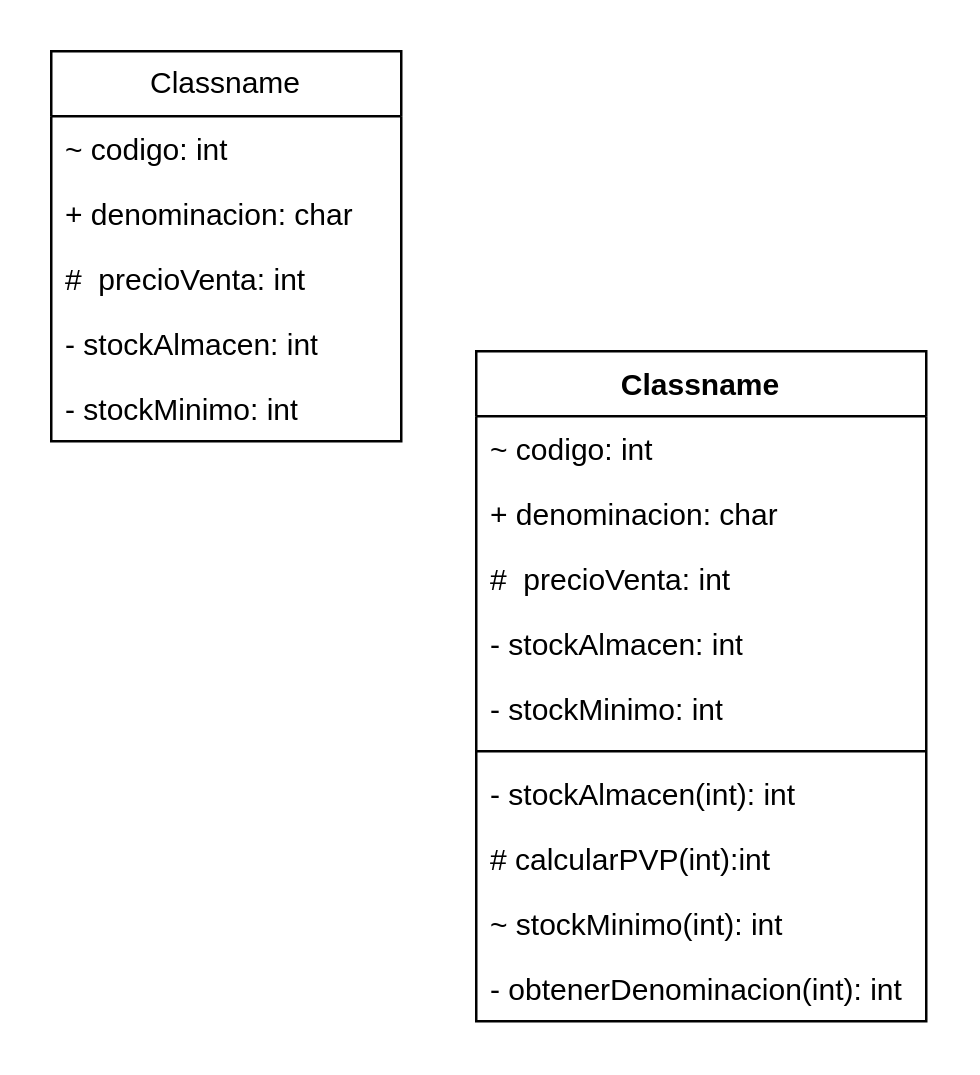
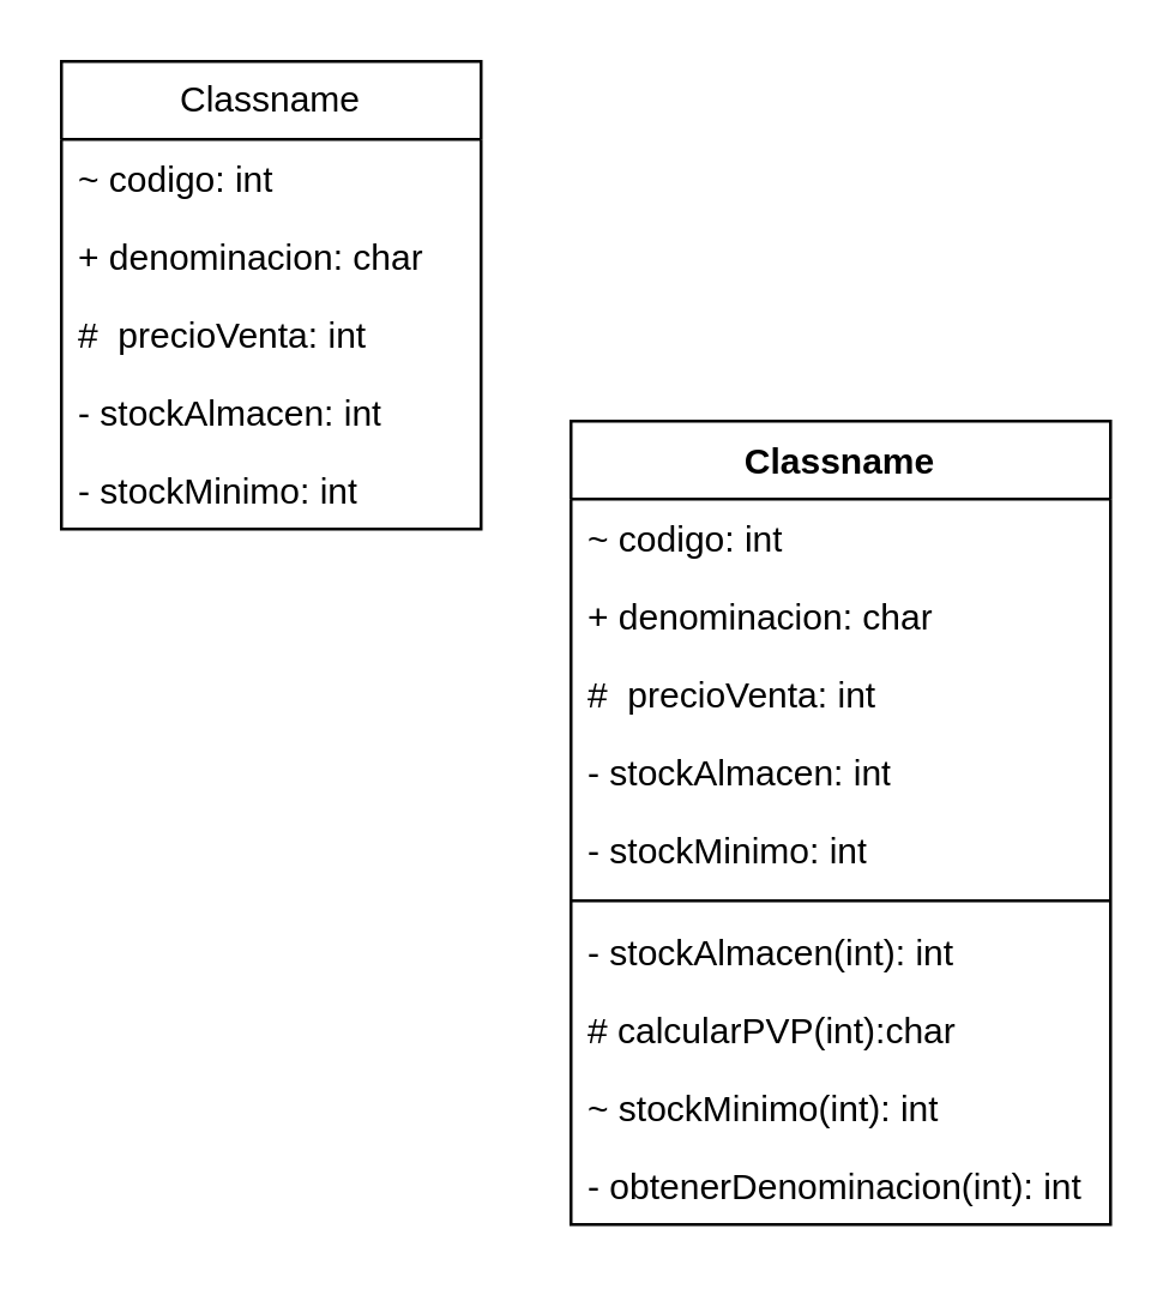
- <mxCell id="16" value="# calcularPVP(int):int" style="text;strokeColor=none;fillColor=none;align=left;verticalAlign=top;spacingLeft=4;spacingRight=4;overflow=hidden;rotatable=0;points=[[0,0.5],[1,0.5]];portConstraint=eastwest;whiteSpace=wrap;html=1;" vertex="1" parent="8"><mxGeometry y="190" width="180" height="26" as="geometry" /></mxCell>
+ <mxCell id="16" value="# calcularPVP(int):char" style="text;strokeColor=none;fillColor=none;align=left;verticalAlign=top;spacingLeft=4;spacingRight=4;overflow=hidden;rotatable=0;points=[[0,0.5],[1,0.5]];portConstraint=eastwest;whiteSpace=wrap;html=1;" vertex="1" parent="8"><mxGeometry y="190" width="180" height="26" as="geometry" /></mxCell>
